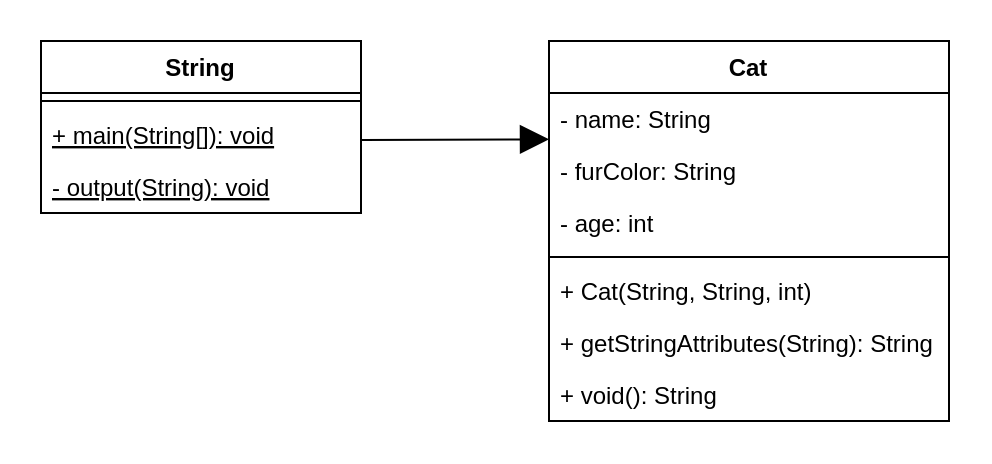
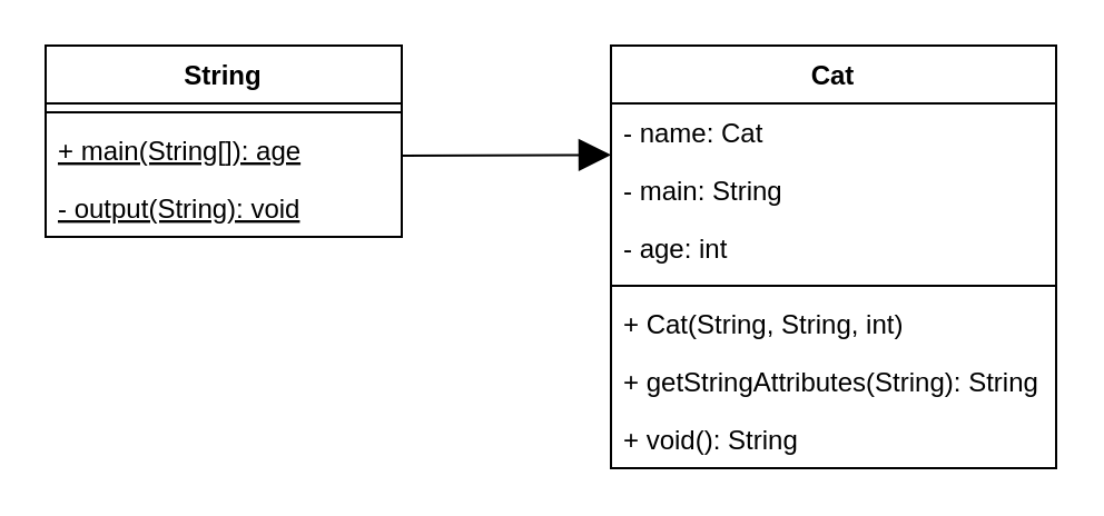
- <mxCell id="3" value="- name: String" style="text;strokeColor=none;fillColor=none;align=left;verticalAlign=top;spacingLeft=4;spacingRight=4;overflow=hidden;rotatable=0;points=[[0,0.5],[1,0.5]];portConstraint=eastwest;" parent="2" vertex="1"><mxGeometry y="26" width="200" height="26" as="geometry" /></mxCell>
+ <mxCell id="3" value="- name: Cat" style="text;strokeColor=none;fillColor=none;align=left;verticalAlign=top;spacingLeft=4;spacingRight=4;overflow=hidden;rotatable=0;points=[[0,0.5],[1,0.5]];portConstraint=eastwest;" parent="2" vertex="1"><mxGeometry y="26" width="200" height="26" as="geometry" /></mxCell>
- <mxCell id="12" value="+ main(String[]): void" style="text;strokeColor=none;fillColor=none;align=left;verticalAlign=top;spacingLeft=4;spacingRight=4;overflow=hidden;rotatable=0;points=[[0,0.5],[1,0.5]];portConstraint=eastwest;fontStyle=4" parent="10" vertex="1"><mxGeometry y="34" width="160" height="26" as="geometry" /></mxCell>
+ <mxCell id="12" value="+ main(String[]): age" style="text;strokeColor=none;fillColor=none;align=left;verticalAlign=top;spacingLeft=4;spacingRight=4;overflow=hidden;rotatable=0;points=[[0,0.5],[1,0.5]];portConstraint=eastwest;fontStyle=4" parent="10" vertex="1"><mxGeometry y="34" width="160" height="26" as="geometry" /></mxCell>
- <mxCell id="4" value="- furColor: String" style="text;strokeColor=none;fillColor=none;align=left;verticalAlign=top;spacingLeft=4;spacingRight=4;overflow=hidden;rotatable=0;points=[[0,0.5],[1,0.5]];portConstraint=eastwest;" parent="2" vertex="1"><mxGeometry y="52" width="200" height="26" as="geometry" /></mxCell>
+ <mxCell id="4" value="- main: String" style="text;strokeColor=none;fillColor=none;align=left;verticalAlign=top;spacingLeft=4;spacingRight=4;overflow=hidden;rotatable=0;points=[[0,0.5],[1,0.5]];portConstraint=eastwest;" parent="2" vertex="1"><mxGeometry y="52" width="200" height="26" as="geometry" /></mxCell>
